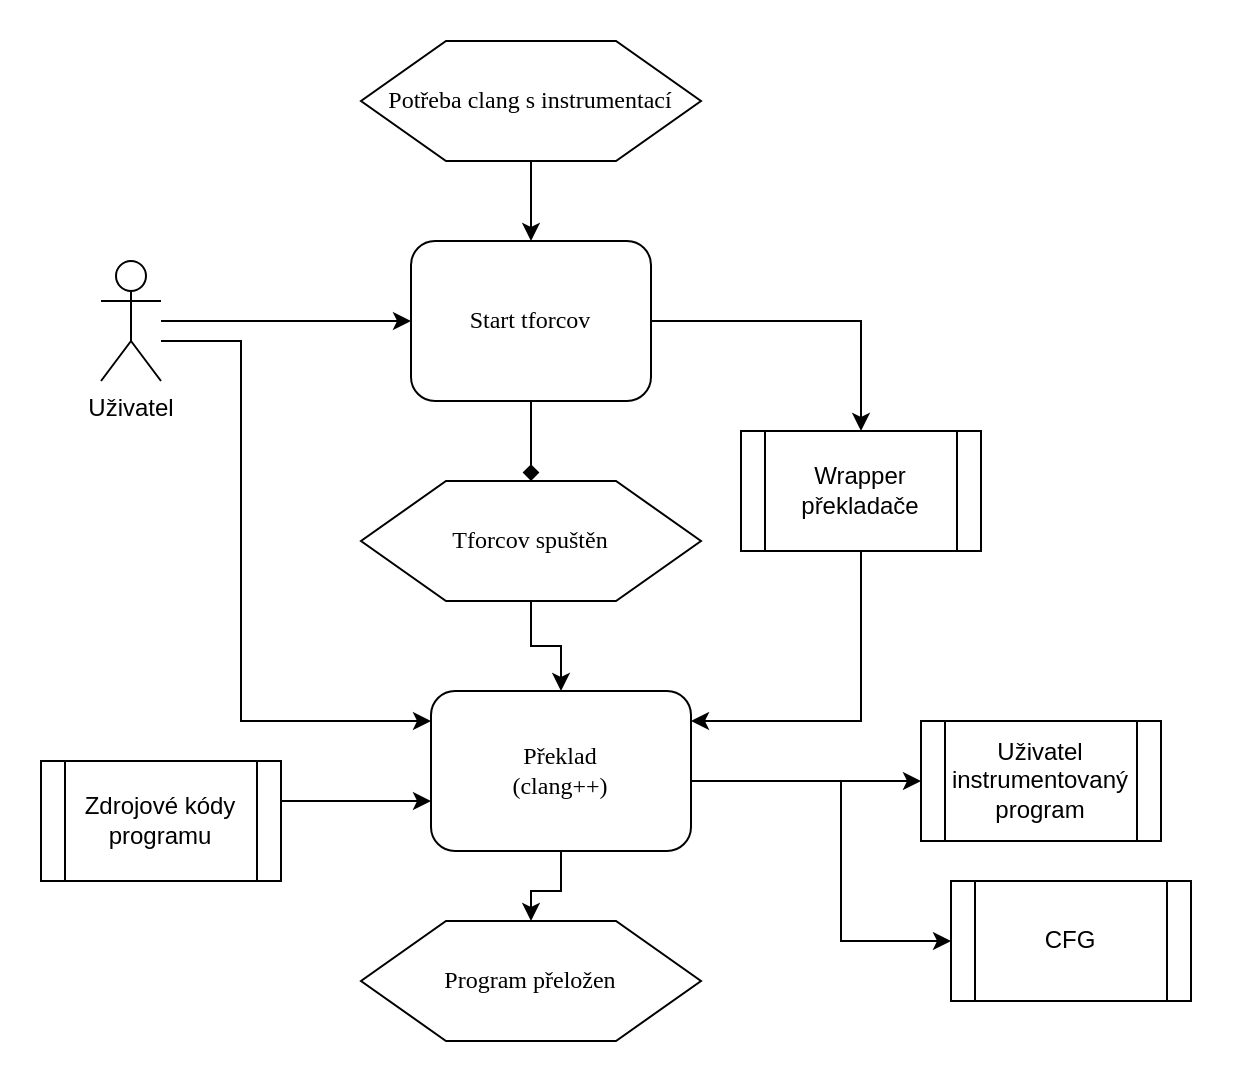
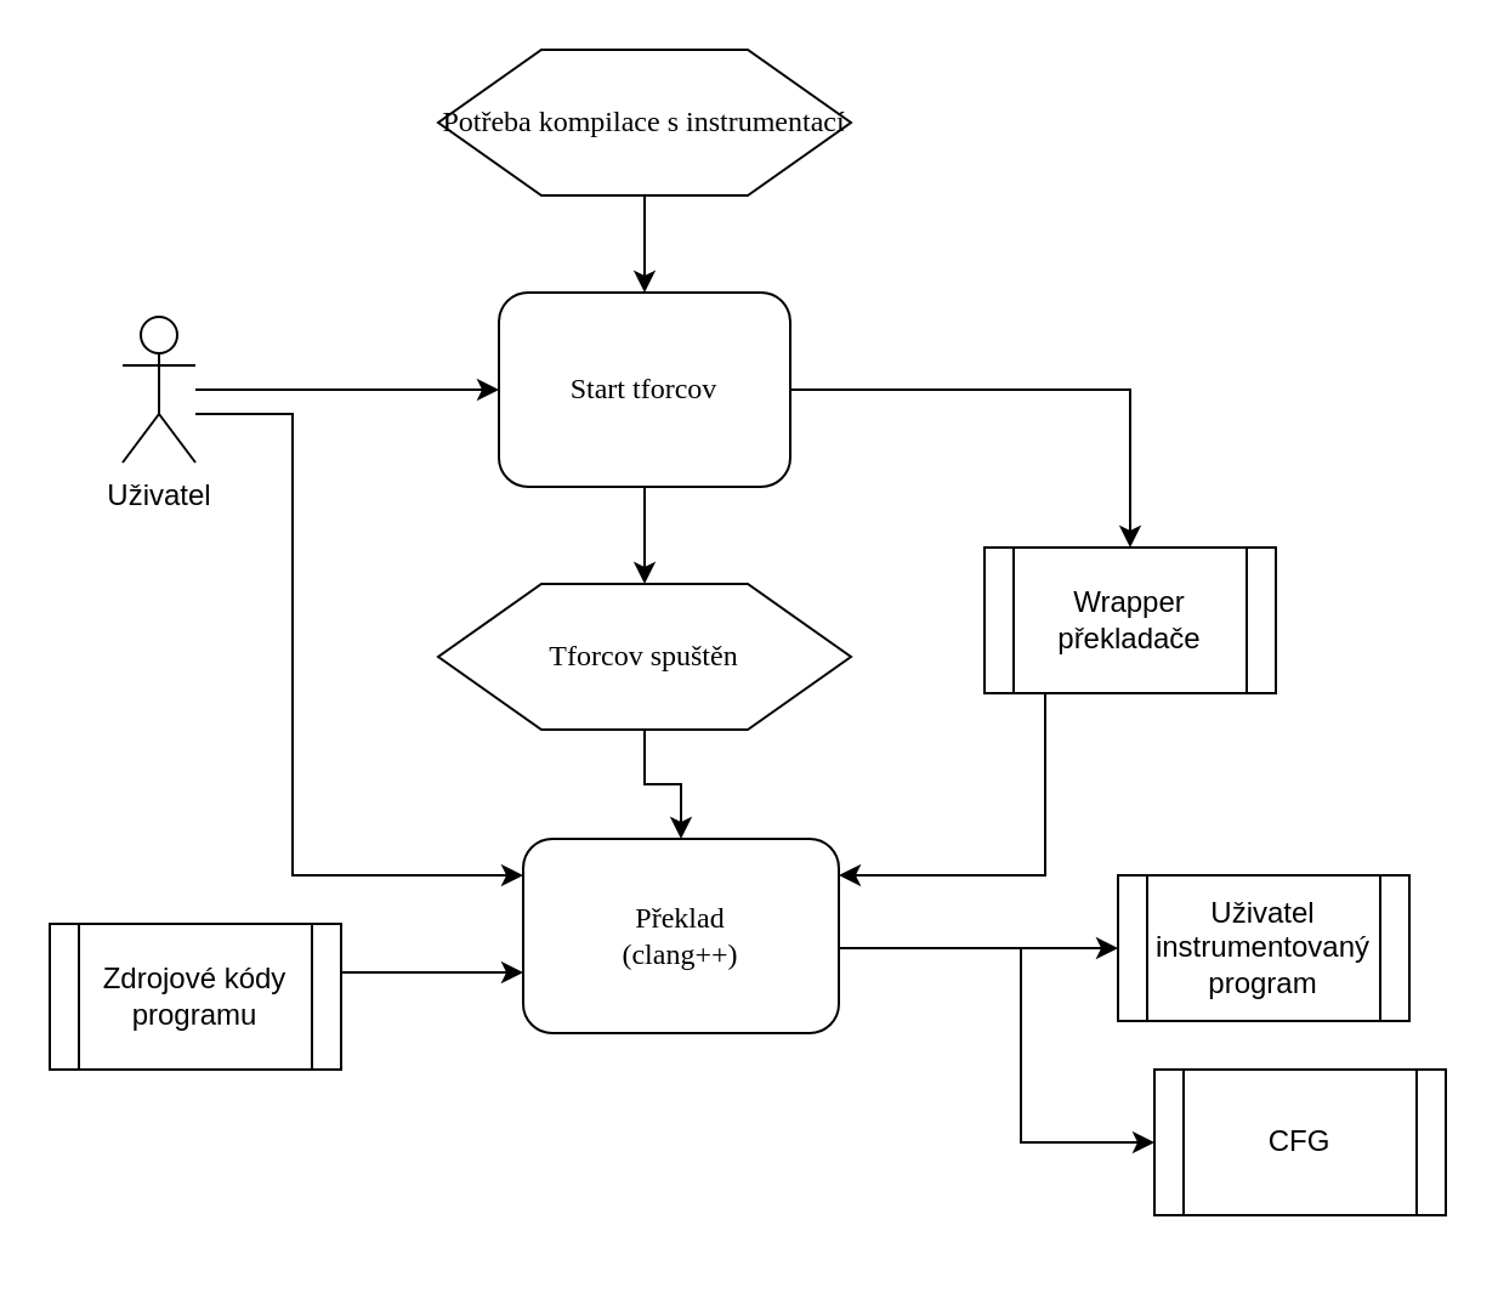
- <mxCell id="8" value="Potřeba clang s instrumentací" style="shape=hexagon;perimeter=hexagonPerimeter;whiteSpace=wrap;html=1;rounded=0;shadow=0;labelBackgroundColor=none;strokeWidth=1;fontFamily=Verdana;fontSize=12;align=center;" parent="1" vertex="1"><mxGeometry x="180" y="20" width="170" height="60" as="geometry" /></mxCell>
+ <mxCell id="8" value="Potřeba kompilace s instrumentací" style="shape=hexagon;perimeter=hexagonPerimeter;whiteSpace=wrap;html=1;rounded=0;shadow=0;labelBackgroundColor=none;strokeWidth=1;fontFamily=Verdana;fontSize=12;align=center;" parent="1" vertex="1"><mxGeometry x="180" y="20" width="170" height="60" as="geometry" /></mxCell>
- <mxCell id="10" style="edgeStyle=orthogonalEdgeStyle;rounded=0;orthogonalLoop=1;jettySize=auto;html=1;endArrow=diamond;" parent="1" source="11" target="18" edge="1"><mxGeometry relative="1" as="geometry" /></mxCell>
+ <mxCell id="10" style="edgeStyle=orthogonalEdgeStyle;rounded=0;orthogonalLoop=1;jettySize=auto;html=1;" parent="1" source="11" target="18" edge="1"><mxGeometry relative="1" as="geometry" /></mxCell>
- <mxCell id="20" value="Wrapper překladače" style="shape=process;whiteSpace=wrap;html=1;backgroundOutline=1;" parent="1" vertex="1"><mxGeometry x="370" y="215" width="120" height="60" as="geometry" /></mxCell>
+ <mxCell id="20" value="Wrapper překladače" style="shape=process;whiteSpace=wrap;html=1;backgroundOutline=1;" parent="1" vertex="1"><mxGeometry x="405" y="225" width="120" height="60" as="geometry" /></mxCell>
- <mxCell id="14" style="edgeStyle=orthogonalEdgeStyle;rounded=0;orthogonalLoop=1;jettySize=auto;html=1;" parent="1" source="15" target="22" edge="1"><mxGeometry relative="1" as="geometry" /></mxCell>
- <mxCell id="22" value="Program přeložen" style="shape=hexagon;perimeter=hexagonPerimeter;whiteSpace=wrap;html=1;rounded=0;shadow=0;labelBackgroundColor=none;strokeWidth=1;fontFamily=Verdana;fontSize=12;align=center;" parent="1" vertex="1"><mxGeometry x="180" y="460" width="170" height="60" as="geometry" /></mxCell>
